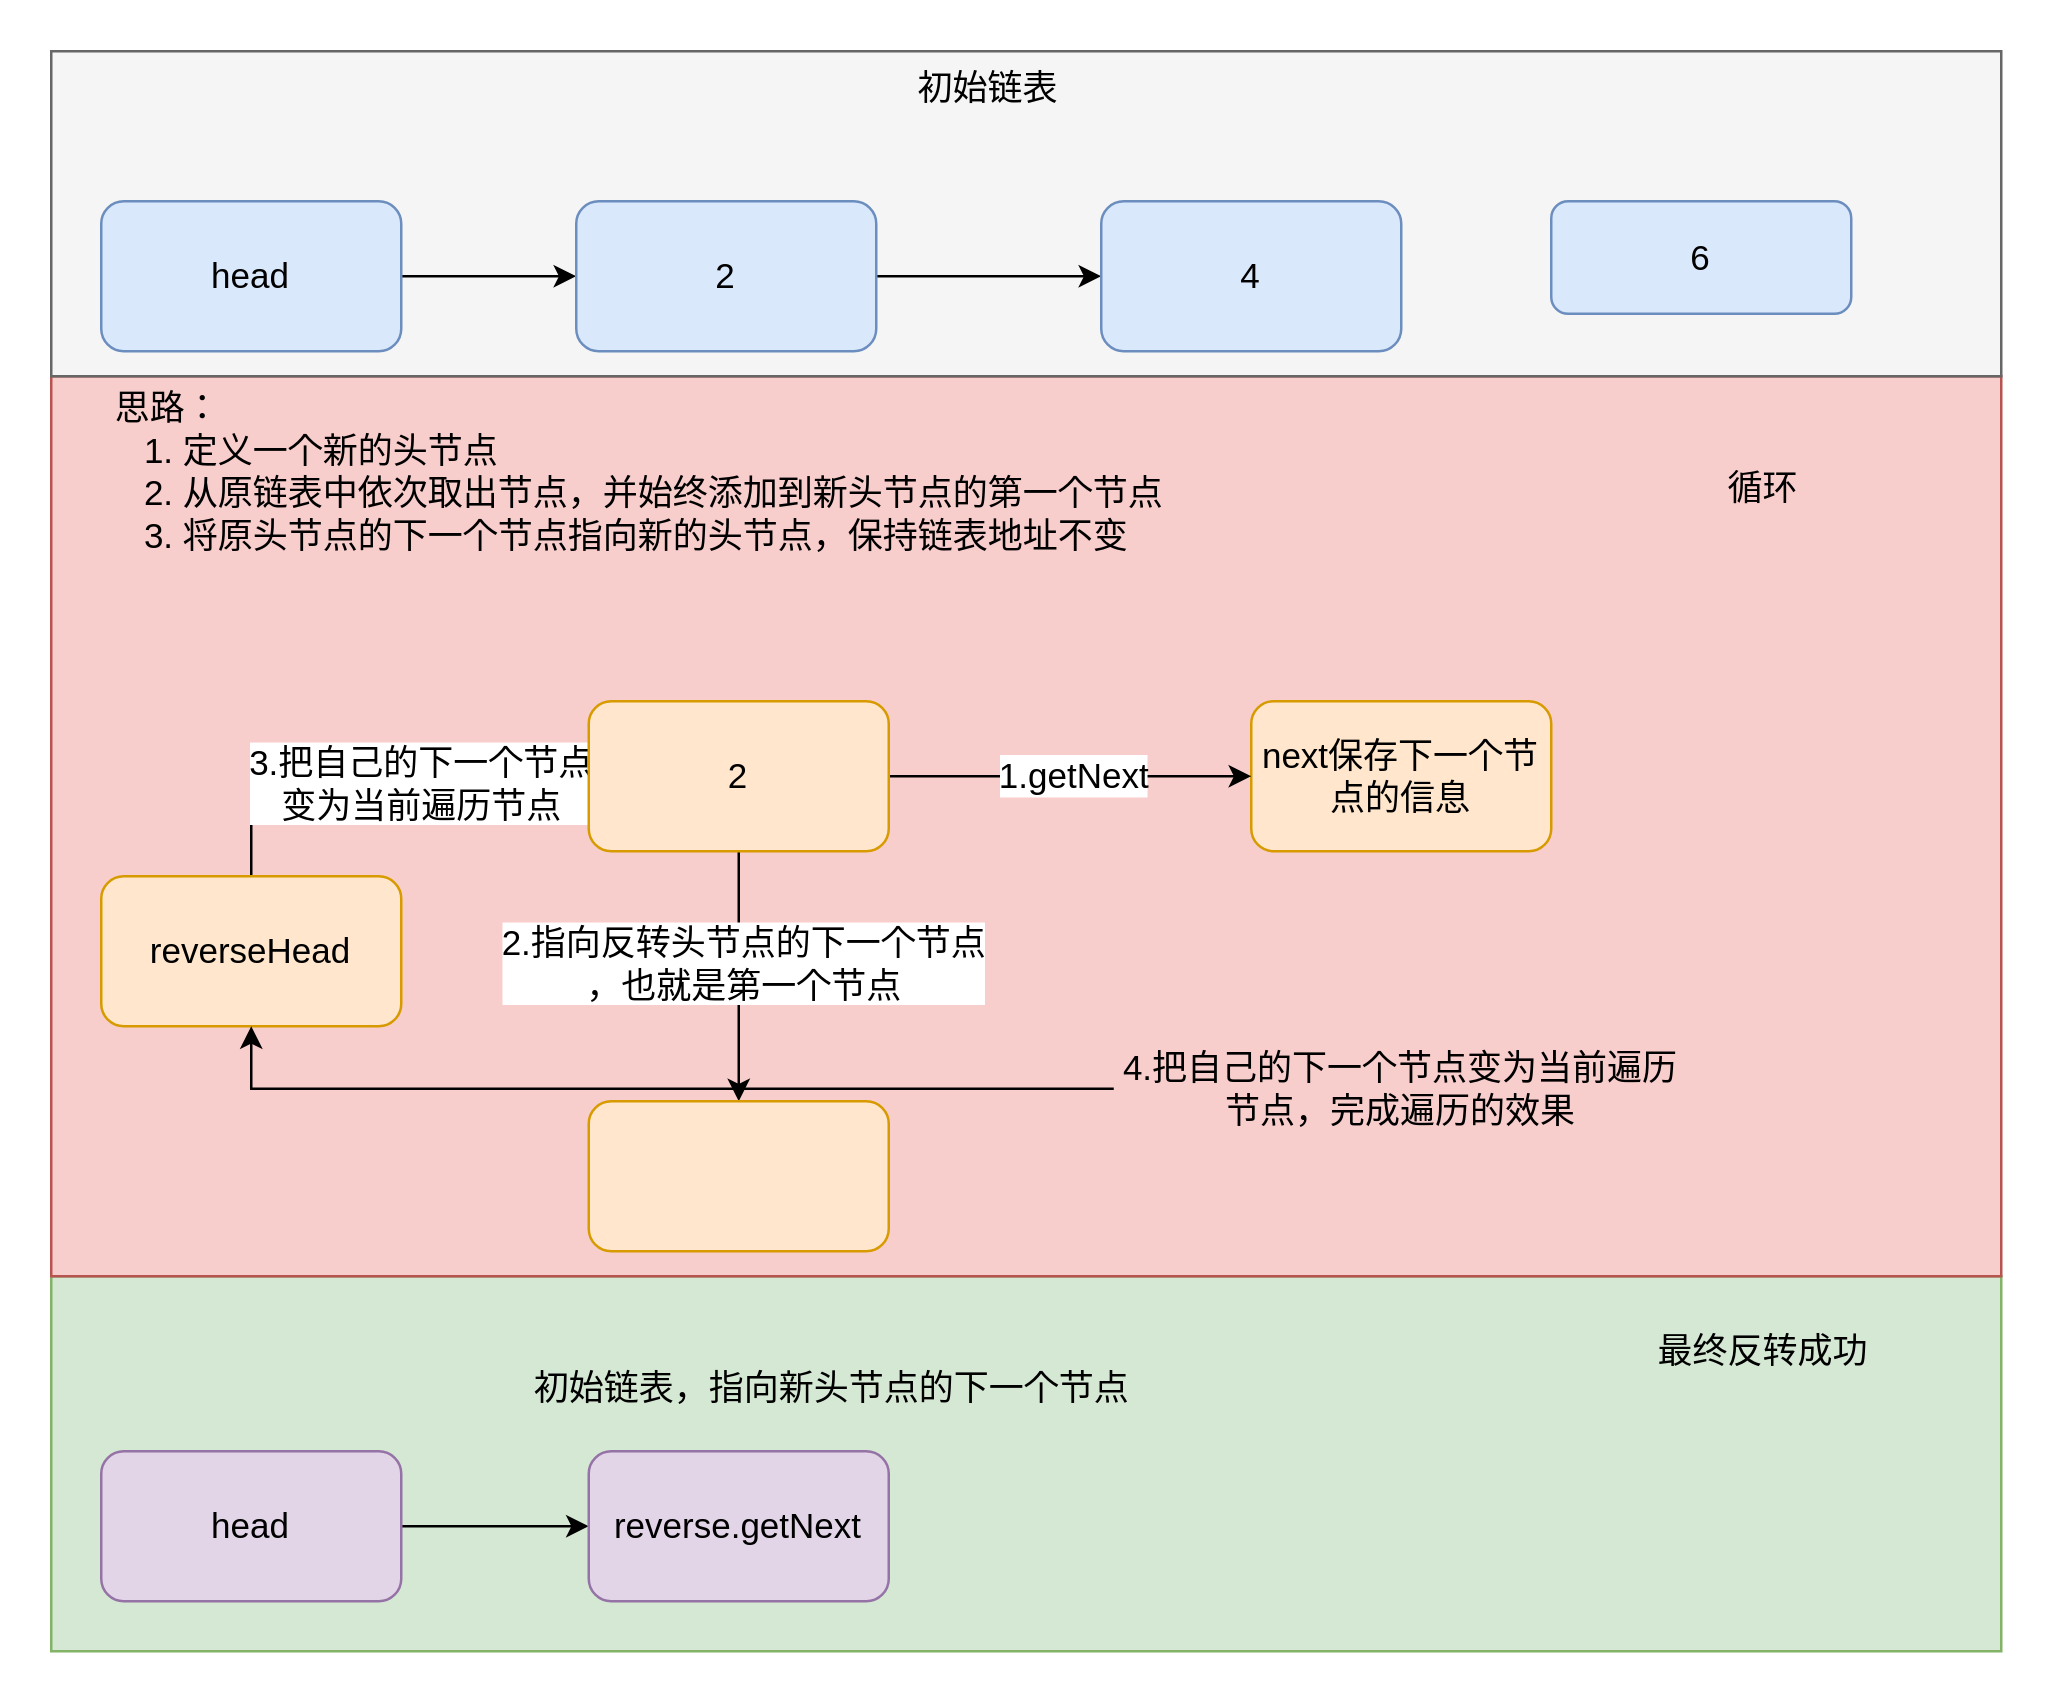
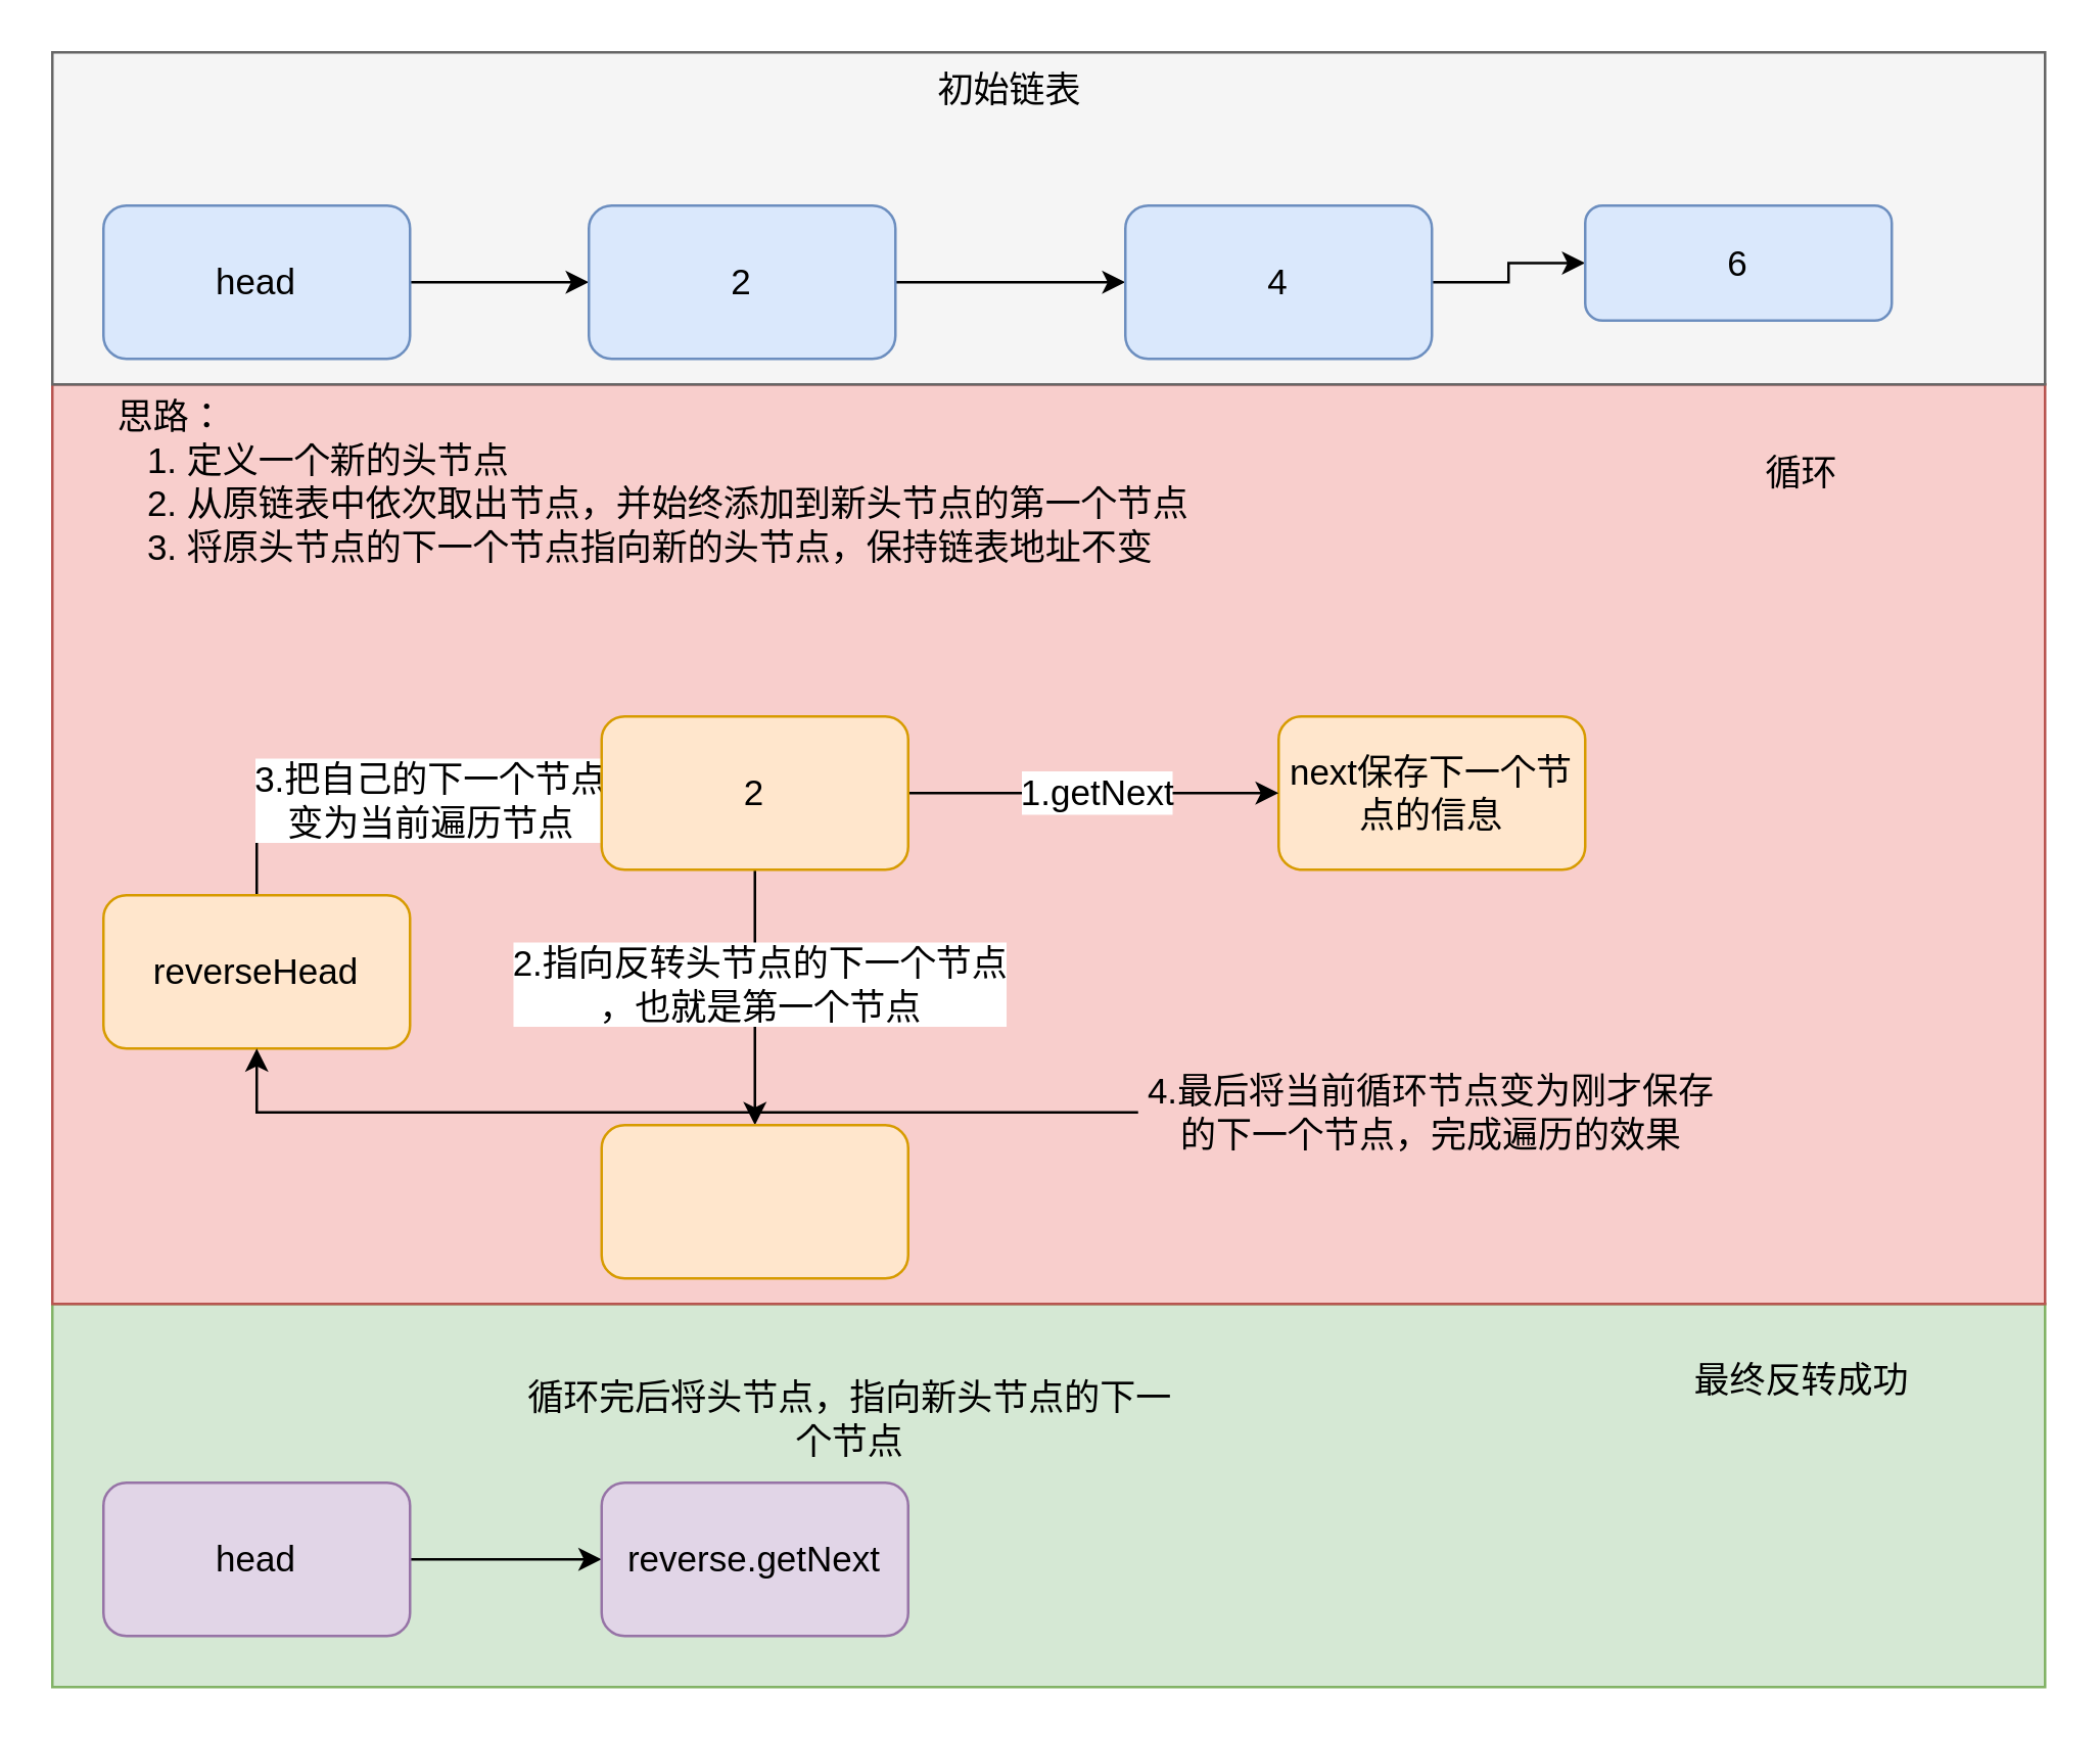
+ <mxCell id="9" style="edgeStyle=orthogonalEdgeStyle;rounded=0;orthogonalLoop=1;jettySize=auto;html=1;fontSize=14;" edge="1" parent="1" source="10" target="11"><mxGeometry relative="1" as="geometry" /></mxCell>
- <mxCell id="30" value="循环" style="text;html=1;strokeColor=none;fillColor=none;align=center;verticalAlign=middle;whiteSpace=wrap;rounded=0;fontSize=14;" vertex="1" parent="1"><mxGeometry x="675" y="180" width="60" height="30" as="geometry" /></mxCell>
+ <mxCell id="30" value="循环" style="text;html=1;strokeColor=none;fillColor=none;align=center;verticalAlign=middle;whiteSpace=wrap;rounded=0;fontSize=14;" vertex="1" parent="1"><mxGeometry x="675" y="170" width="60" height="30" as="geometry" /></mxCell>
- <mxCell id="25" value="4.把自己的下一个节点变为当前遍历节点，完成遍历的效果" style="text;html=1;strokeColor=none;fillColor=none;align=center;verticalAlign=middle;whiteSpace=wrap;rounded=0;fontSize=14;" vertex="1" parent="1"><mxGeometry x="445" y="420" width="230" height="30" as="geometry" /></mxCell>
+ <mxCell id="25" value="4.最后将当前循环节点变为刚才保存的下一个节点，完成遍历的效果" style="text;html=1;strokeColor=none;fillColor=none;align=center;verticalAlign=middle;whiteSpace=wrap;rounded=0;fontSize=14;" vertex="1" parent="1"><mxGeometry x="445" y="420" width="230" height="30" as="geometry" /></mxCell>
- <mxCell id="29" value="初始链表，指向新头节点的下一个节点" style="text;html=1;strokeColor=none;fillColor=none;align=center;verticalAlign=middle;whiteSpace=wrap;rounded=0;fontSize=14;" vertex="1" parent="1"><mxGeometry x="200" y="540" width="265" height="30" as="geometry" /></mxCell>
+ <mxCell id="29" value="循环完后将头节点，指向新头节点的下一个节点" style="text;html=1;strokeColor=none;fillColor=none;align=center;verticalAlign=middle;whiteSpace=wrap;rounded=0;fontSize=14;" vertex="1" parent="1"><mxGeometry x="200" y="540" width="265" height="30" as="geometry" /></mxCell>
